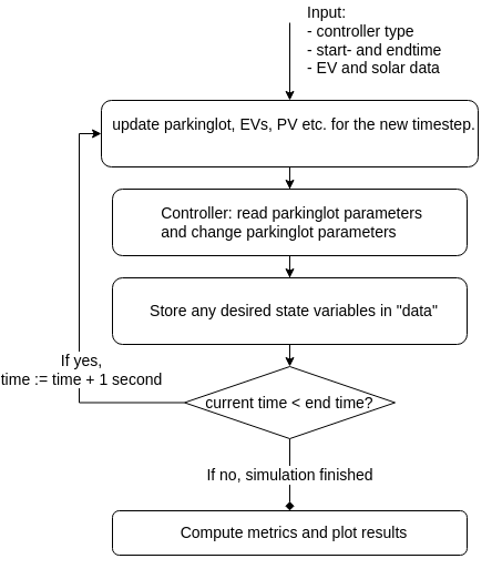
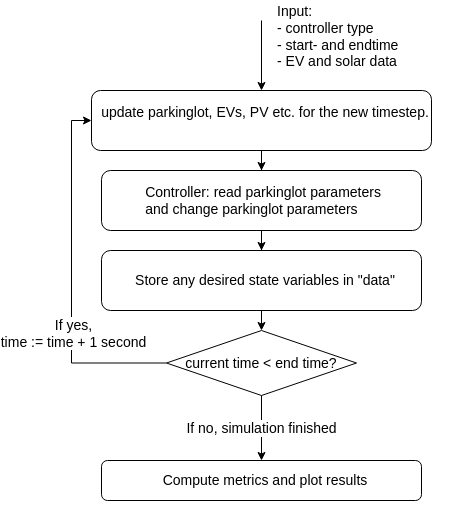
- <mxCell id="12" value="If no, simulation finished" style="edgeStyle=orthogonalEdgeStyle;rounded=0;orthogonalLoop=1;jettySize=auto;html=1;exitX=0.5;exitY=1;exitDx=0;exitDy=0;entryX=0.5;entryY=0;entryDx=0;entryDy=0;fontSize=14;endArrow=diamond;" edge="1" parent="1" source="13" target="14"><mxGeometry relative="1" as="geometry"><mxPoint x="180" y="470" as="targetPoint" /></mxGeometry></mxCell>
+ <mxCell id="12" value="If no, simulation finished" style="edgeStyle=orthogonalEdgeStyle;rounded=0;orthogonalLoop=1;jettySize=auto;html=1;exitX=0.5;exitY=1;exitDx=0;exitDy=0;entryX=0.5;entryY=0;entryDx=0;entryDy=0;fontSize=14;" edge="1" parent="1" source="13" target="14"><mxGeometry relative="1" as="geometry"><mxPoint x="180" y="470" as="targetPoint" /></mxGeometry></mxCell>
